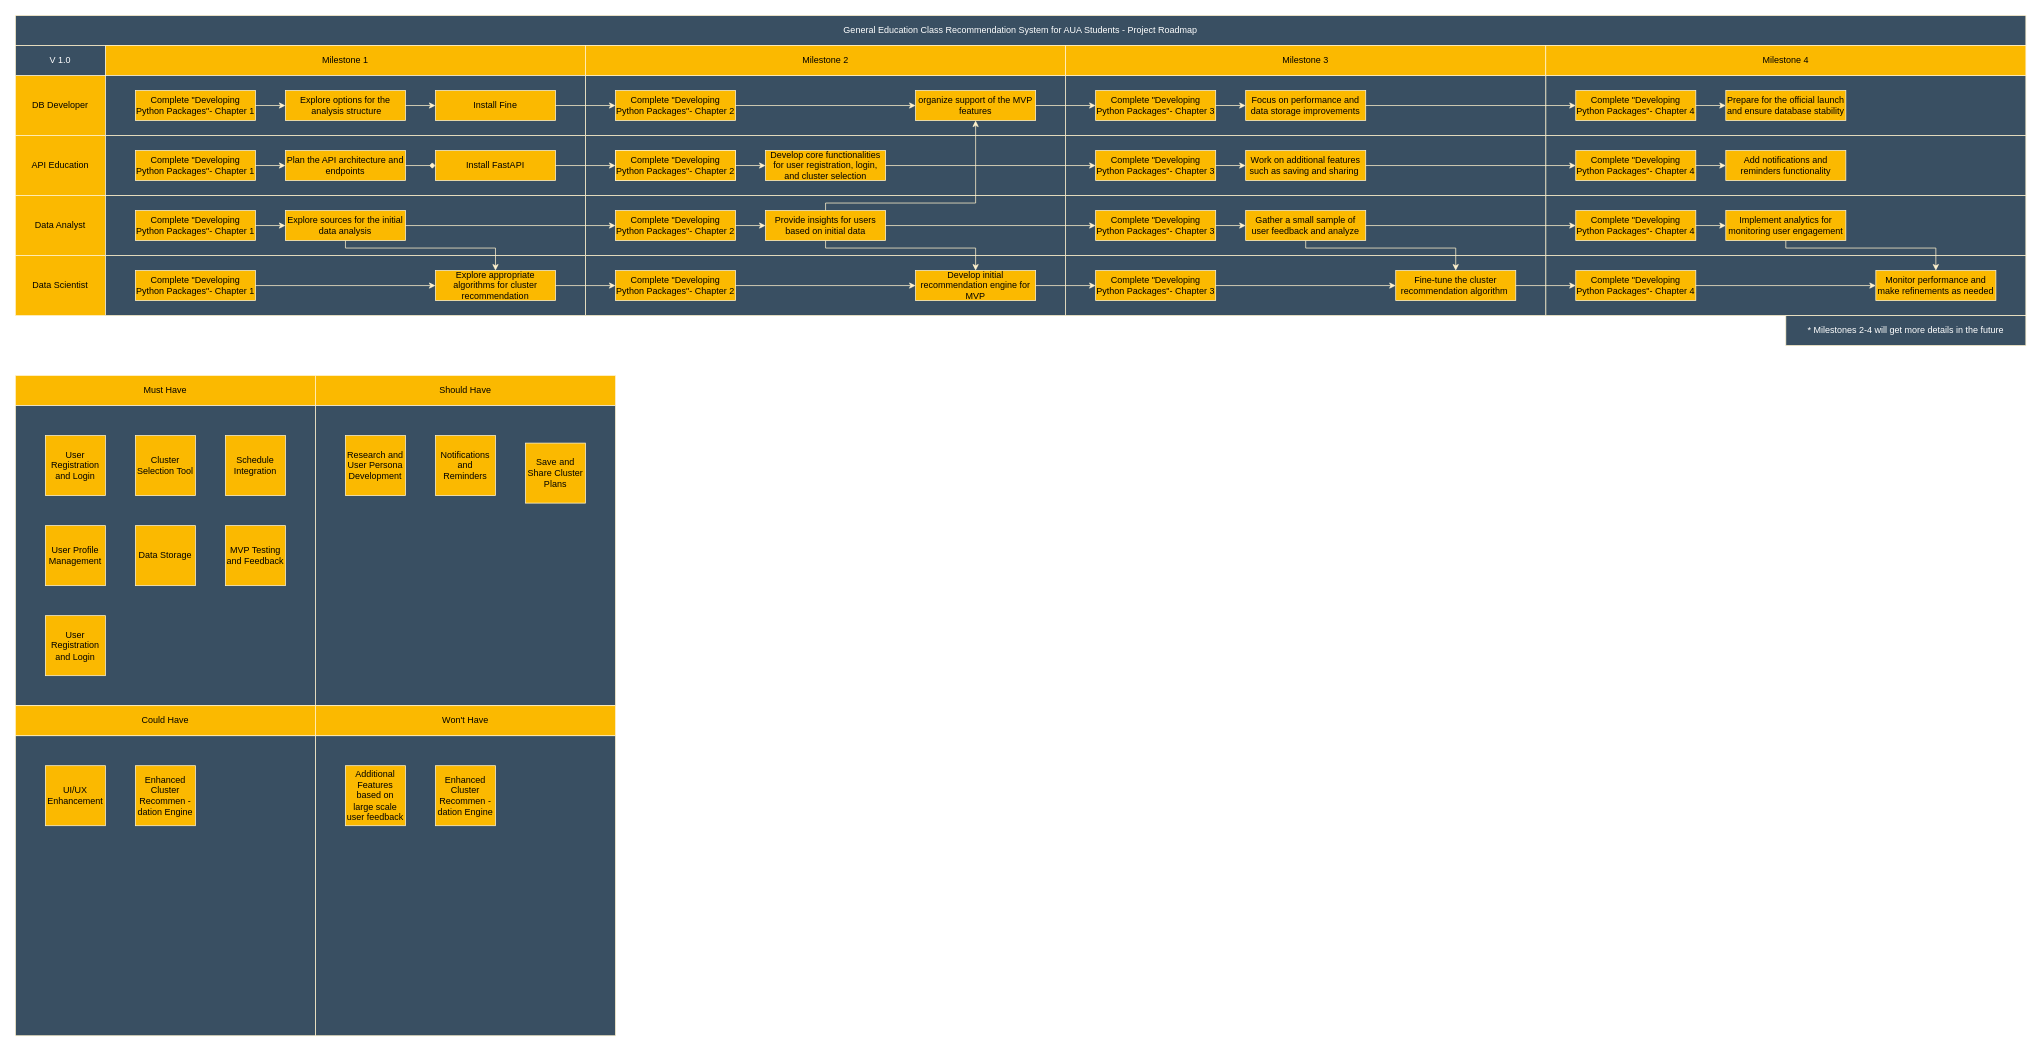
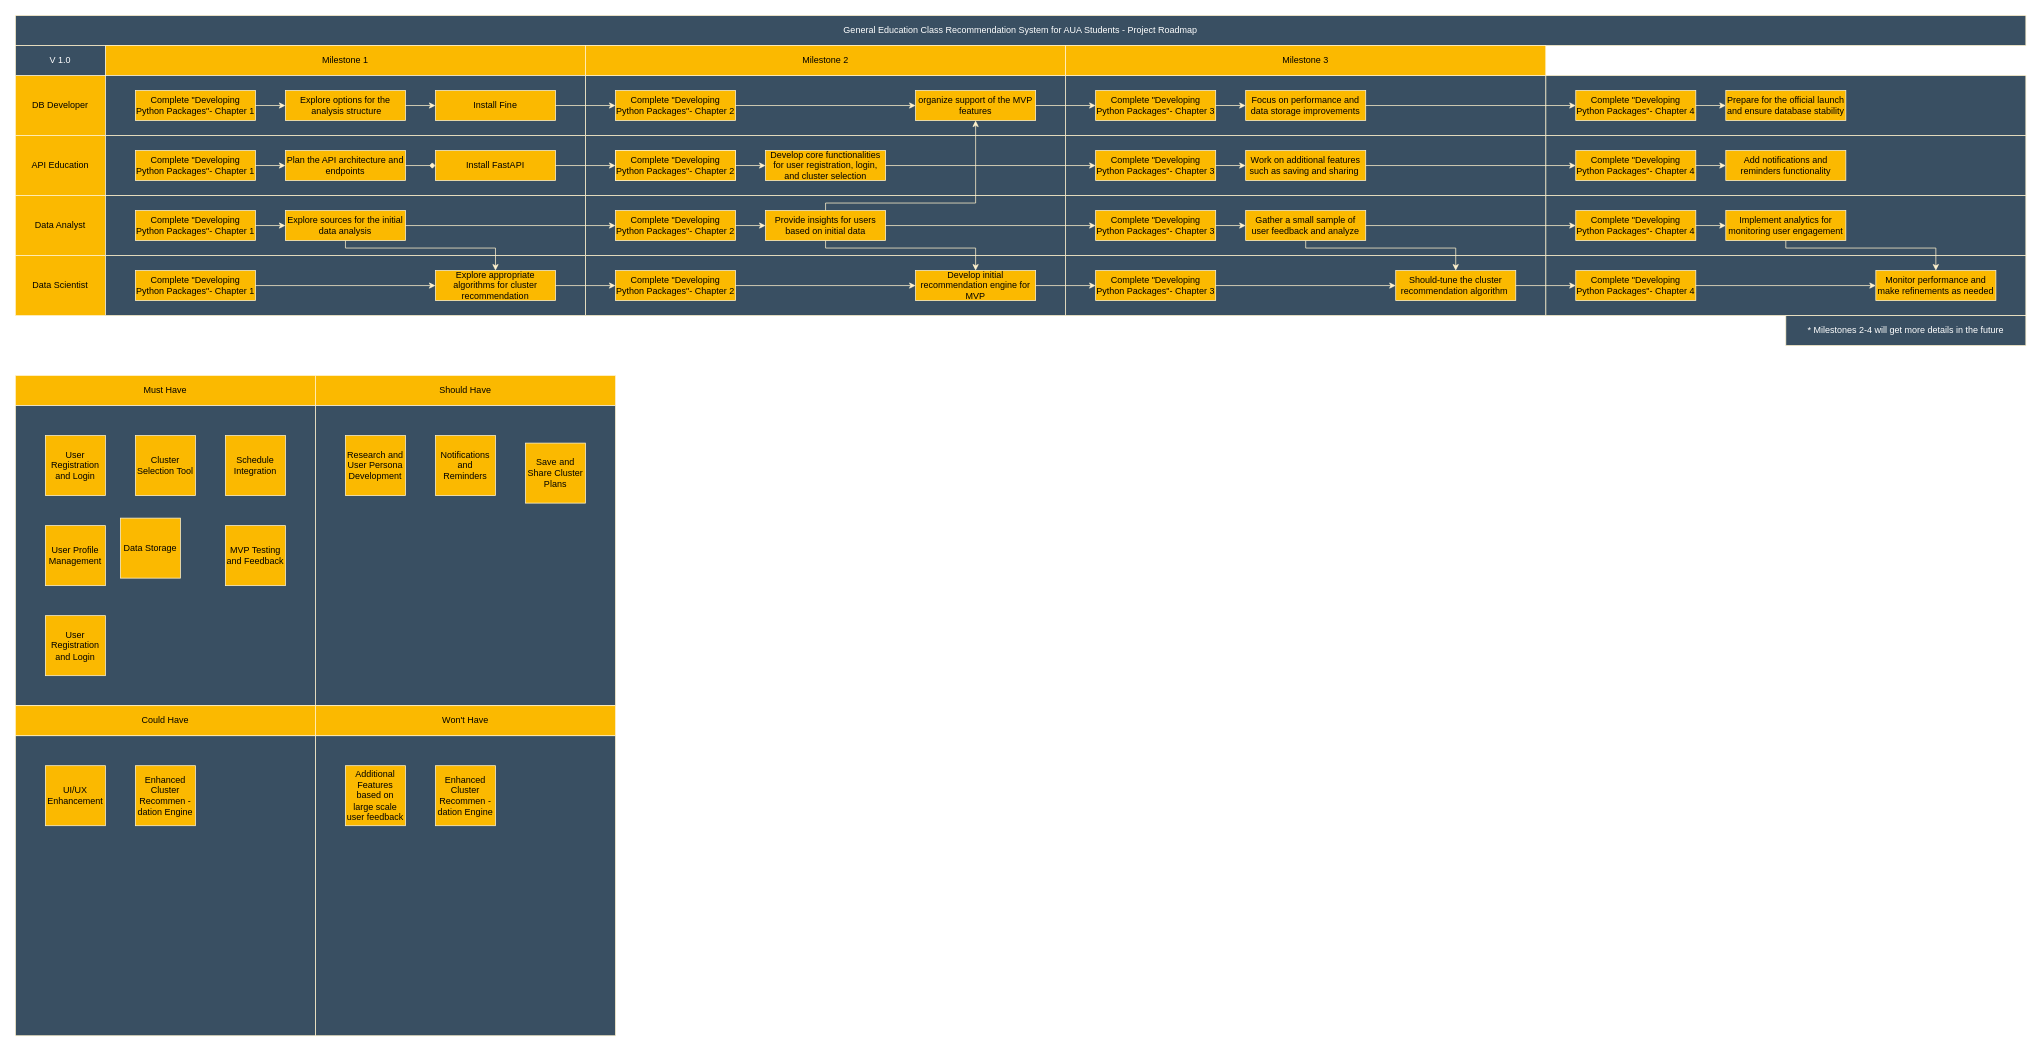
- <mxCell id="103" value="Milestone 4" style="rounded=0;whiteSpace=wrap;html=1;fillColor=#fbb900;strokeColor=#FFF2CC;" vertex="1" parent="1"><mxGeometry x="2060" y="60" width="640" height="40" as="geometry" /></mxCell>
- <mxCell id="97" value="Fine-tune the cluster recommendation algorithm&amp;nbsp;" style="rounded=0;whiteSpace=wrap;html=1;fillColor=#fbb900;strokeColor=#FFF2CC;" vertex="1" parent="1"><mxGeometry x="1860" y="360" width="160" height="40" as="geometry" /></mxCell>
+ <mxCell id="97" value="Should-tune the cluster recommendation algorithm&amp;nbsp;" style="rounded=0;whiteSpace=wrap;html=1;fillColor=#fbb900;strokeColor=#FFF2CC;" vertex="1" parent="1"><mxGeometry x="1860" y="360" width="160" height="40" as="geometry" /></mxCell>
- <mxCell id="10" value="Data Storage" style="rounded=0;whiteSpace=wrap;html=1;fillColor=#fbb900;strokeColor=#FFF2CC;" vertex="1" parent="1"><mxGeometry x="180" y="700" width="80" height="80" as="geometry" /></mxCell>
+ <mxCell id="10" value="Data Storage" style="rounded=0;whiteSpace=wrap;html=1;fillColor=#fbb900;strokeColor=#FFF2CC;" vertex="1" parent="1"><mxGeometry x="160" y="690" width="80" height="80" as="geometry" /></mxCell>
